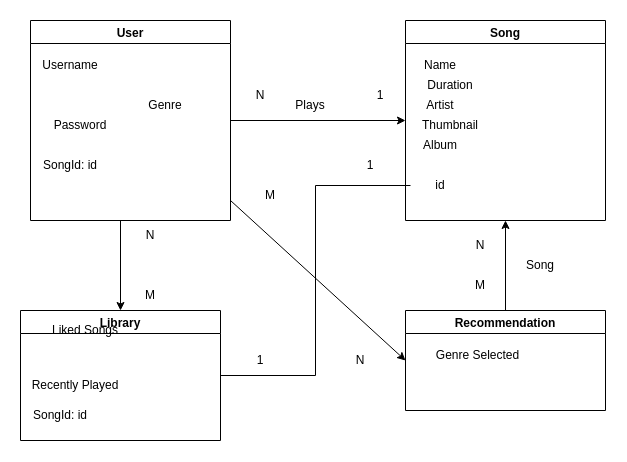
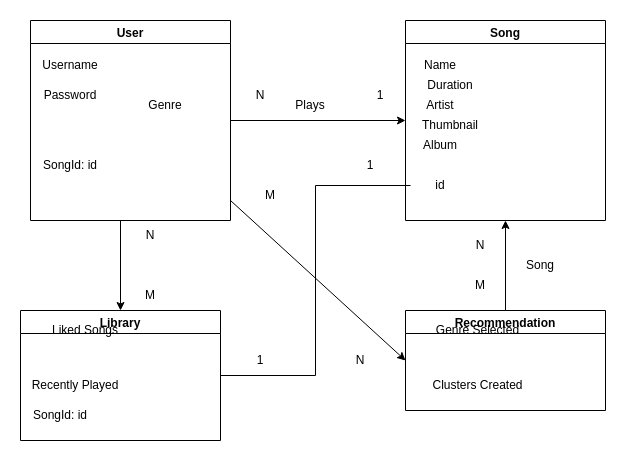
- <mxCell id="4" value="Password" style="text;html=1;strokeColor=none;fillColor=none;align=center;verticalAlign=middle;whiteSpace=wrap;rounded=0;" parent="2" vertex="1"><mxGeometry x="20" y="90" width="60" height="30" as="geometry" /></mxCell>
+ <mxCell id="4" value="Password" style="text;html=1;strokeColor=none;fillColor=none;align=center;verticalAlign=middle;whiteSpace=wrap;rounded=0;" parent="2" vertex="1"><mxGeometry x="10" y="60" width="60" height="30" as="geometry" /></mxCell>
- <mxCell id="20" value="Genre Selected" style="text;html=1;strokeColor=none;fillColor=none;align=center;verticalAlign=middle;whiteSpace=wrap;rounded=0;" parent="19" vertex="1"><mxGeometry x="15" y="30" width="115" height="30" as="geometry" /></mxCell>
+ <mxCell id="20" value="Genre Selected" style="text;html=1;strokeColor=none;fillColor=none;align=center;verticalAlign=middle;whiteSpace=wrap;rounded=0;" parent="19" vertex="1"><mxGeometry x="15" y="5" width="115" height="30" as="geometry" /></mxCell>
+ <mxCell id="21" value="Clusters Created" style="text;html=1;strokeColor=none;fillColor=none;align=center;verticalAlign=middle;whiteSpace=wrap;rounded=0;" parent="19" vertex="1"><mxGeometry x="15" y="60" width="115" height="30" as="geometry" /></mxCell>
